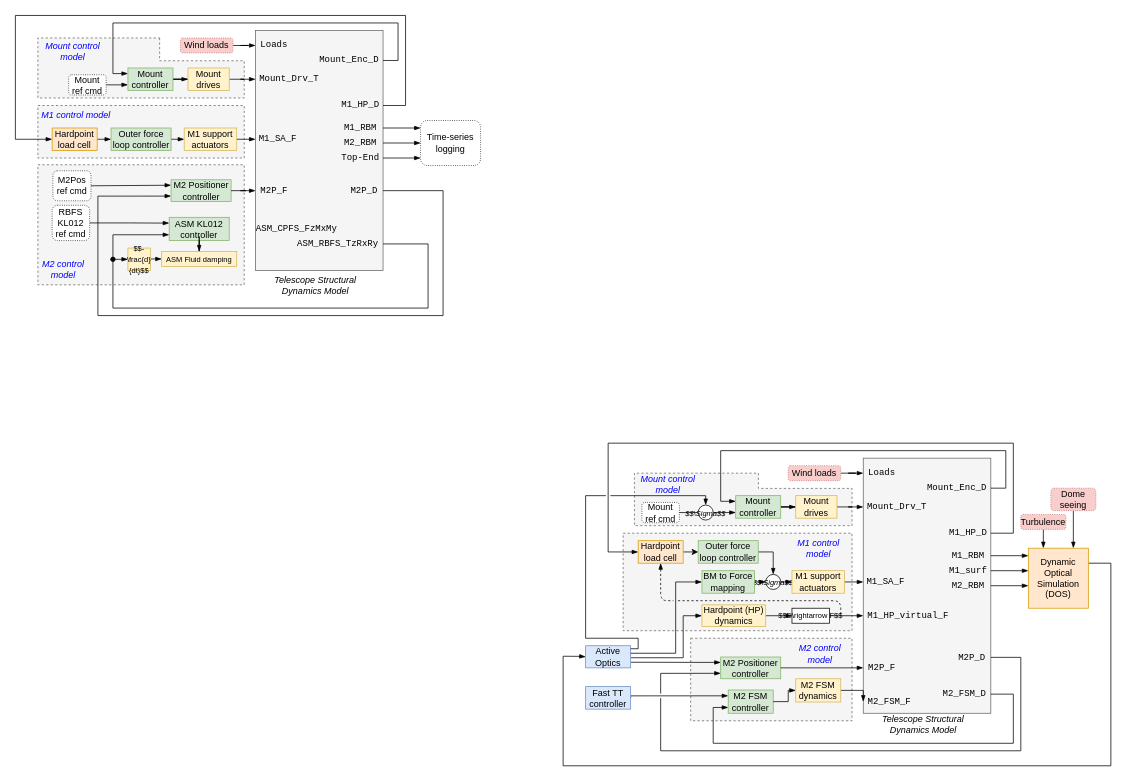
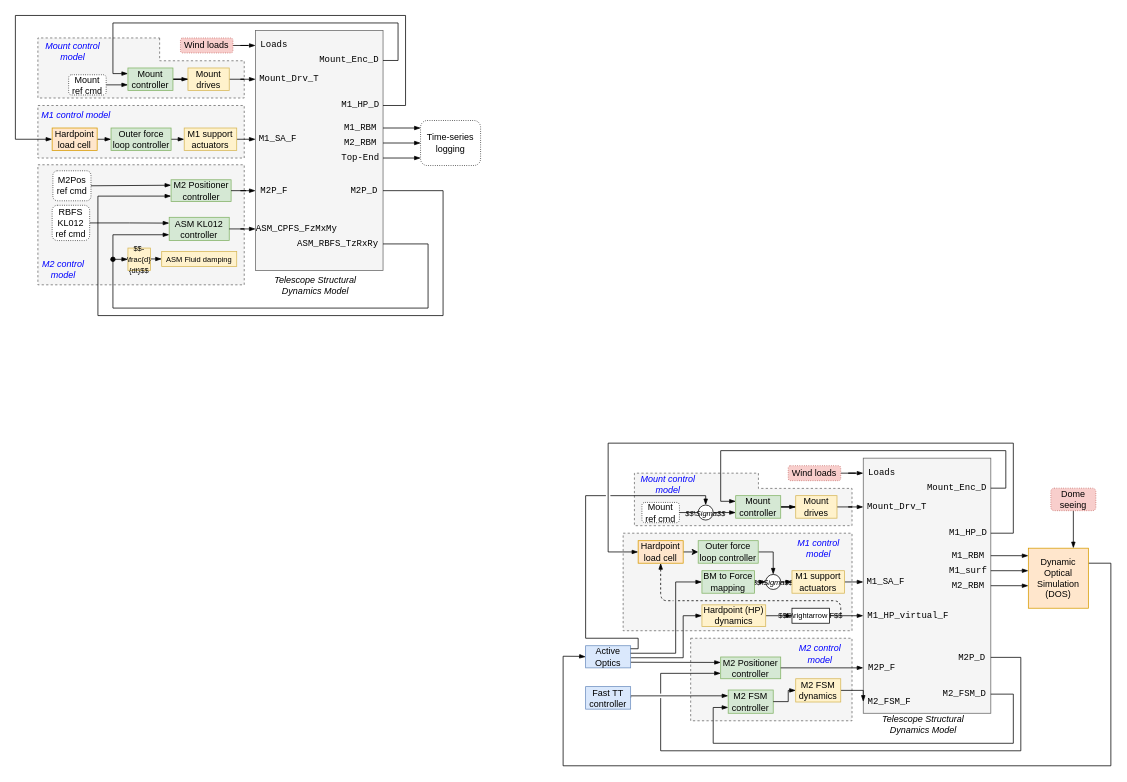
- <mxCell id="40" value="" style="edgeStyle=orthogonalEdgeStyle;rounded=0;jumpStyle=gap;orthogonalLoop=1;jettySize=auto;html=1;endArrow=blockThin;endFill=1;" parent="1" source="11" target="122" edge="1"><mxGeometry relative="1" as="geometry"><mxPoint x="250" y="343.5" as="targetPoint" /></mxGeometry></mxCell>
+ <mxCell id="40" value="" style="edgeStyle=orthogonalEdgeStyle;rounded=0;jumpStyle=gap;orthogonalLoop=1;jettySize=auto;html=1;endArrow=blockThin;endFill=1;entryX=0;entryY=0.5;entryDx=0;entryDy=0;" parent="1" source="11" target="28" edge="1"><mxGeometry relative="1" as="geometry"><mxPoint x="250" y="343.5" as="targetPoint" /></mxGeometry></mxCell>
- <mxCell id="112" value="Turbulence" style="rounded=1;whiteSpace=wrap;html=1;align=center;dashed=1;dashPattern=1 2;fillColor=#f8cecc;strokeColor=#b85450;" parent="1" vertex="1"><mxGeometry x="1360" y="685" width="60" height="20" as="geometry" /></mxCell>
- <mxCell id="111" style="edgeStyle=orthogonalEdgeStyle;rounded=0;orthogonalLoop=1;jettySize=auto;html=1;exitX=0.5;exitY=1;exitDx=0;exitDy=0;entryX=0.25;entryY=0;entryDx=0;entryDy=0;fontColor=#0000FF;strokeColor=#000000;endArrow=blockThin;endFill=1;" parent="1" source="112" target="100" edge="1"><mxGeometry relative="1" as="geometry" /></mxCell>
